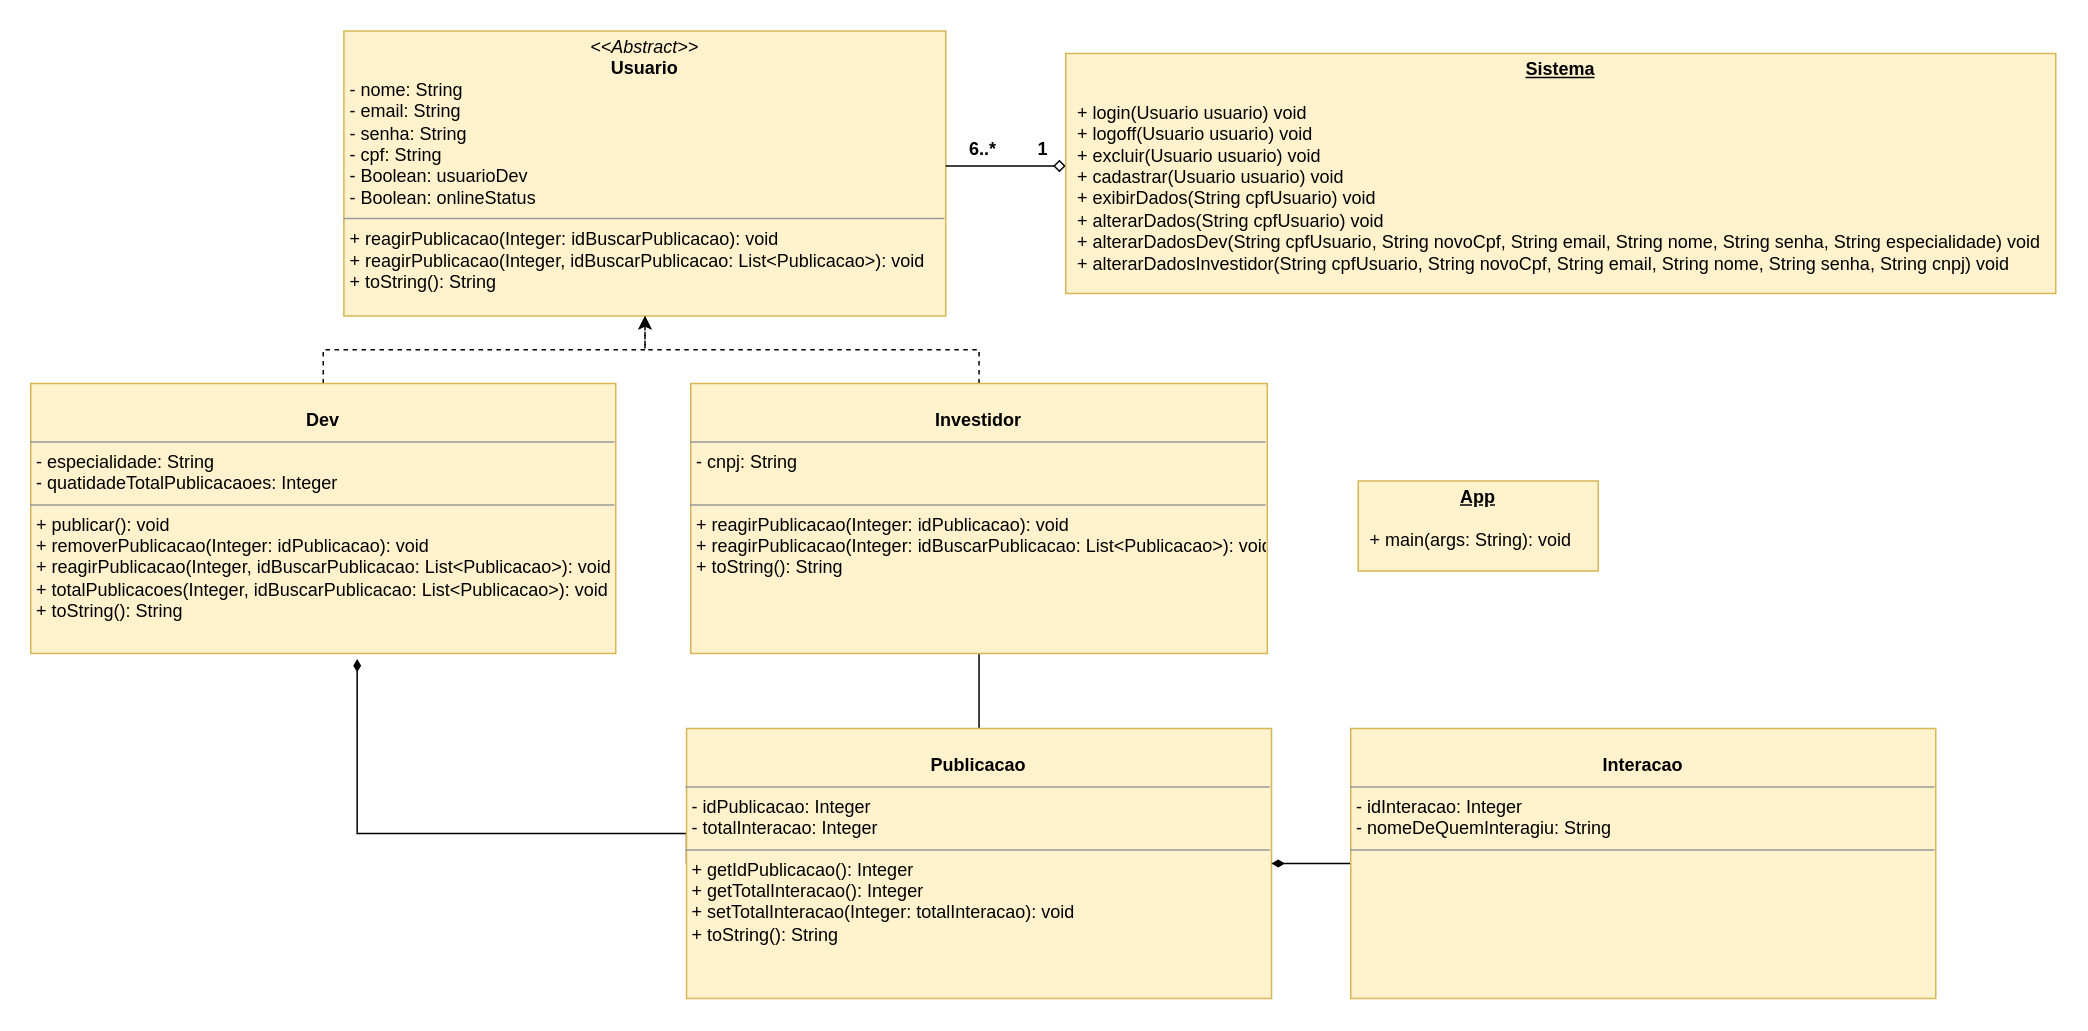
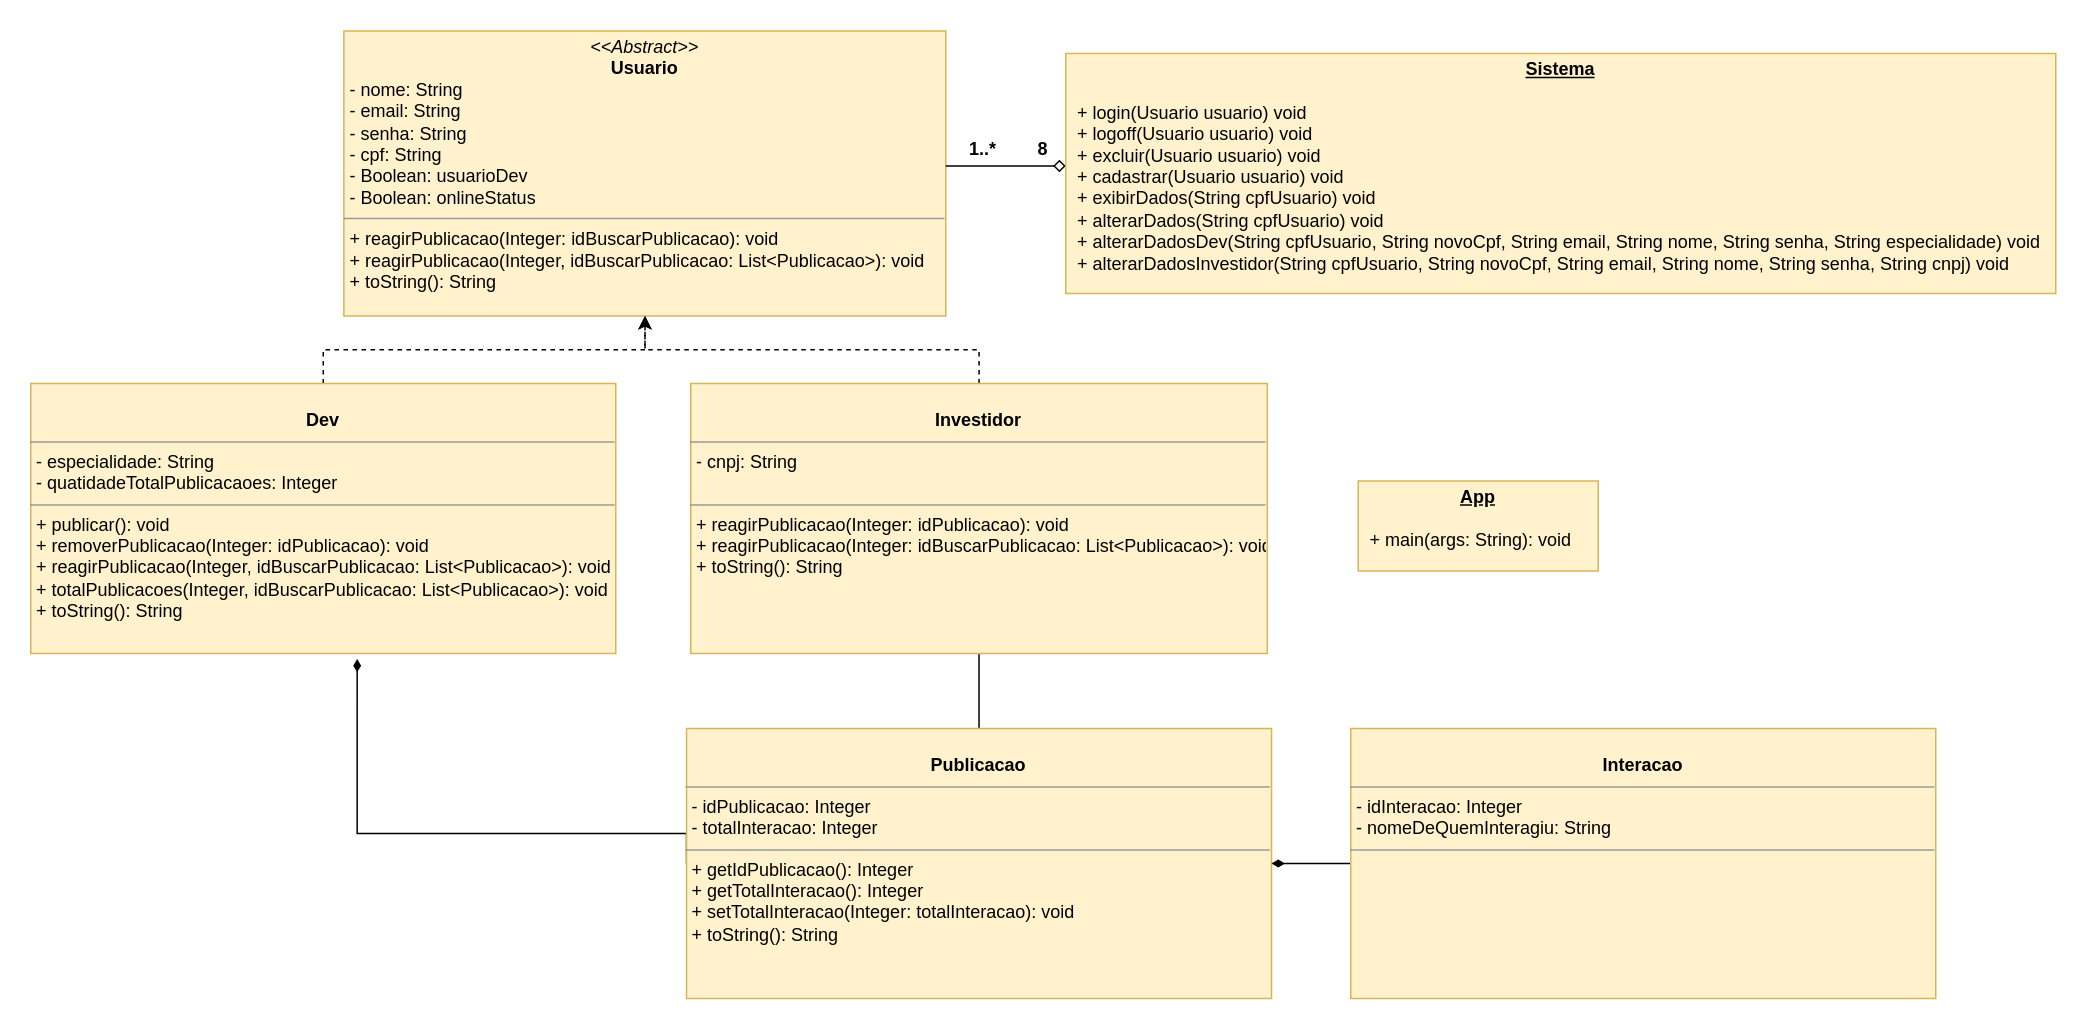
- <mxCell id="16" value="6..*" style="text;align=center;fontStyle=1;verticalAlign=middle;spacingLeft=3;spacingRight=3;strokeColor=none;rotatable=0;points=[[0,0.5],[1,0.5]];portConstraint=eastwest;" parent="1" vertex="1"><mxGeometry x="620" y="85" width="70" height="26" as="geometry" /></mxCell>
+ <mxCell id="16" value="1..*" style="text;align=center;fontStyle=1;verticalAlign=middle;spacingLeft=3;spacingRight=3;strokeColor=none;rotatable=0;points=[[0,0.5],[1,0.5]];portConstraint=eastwest;" parent="1" vertex="1"><mxGeometry x="620" y="85" width="70" height="26" as="geometry" /></mxCell>
- <mxCell id="15" value="1" style="text;align=center;fontStyle=1;verticalAlign=middle;spacingLeft=3;spacingRight=3;strokeColor=none;rotatable=0;points=[[0,0.5],[1,0.5]];portConstraint=eastwest;" parent="1" vertex="1"><mxGeometry x="660" y="85" width="70" height="26" as="geometry" /></mxCell>
+ <mxCell id="15" value="8" style="text;align=center;fontStyle=1;verticalAlign=middle;spacingLeft=3;spacingRight=3;strokeColor=none;rotatable=0;points=[[0,0.5],[1,0.5]];portConstraint=eastwest;" parent="1" vertex="1"><mxGeometry x="660" y="85" width="70" height="26" as="geometry" /></mxCell>
